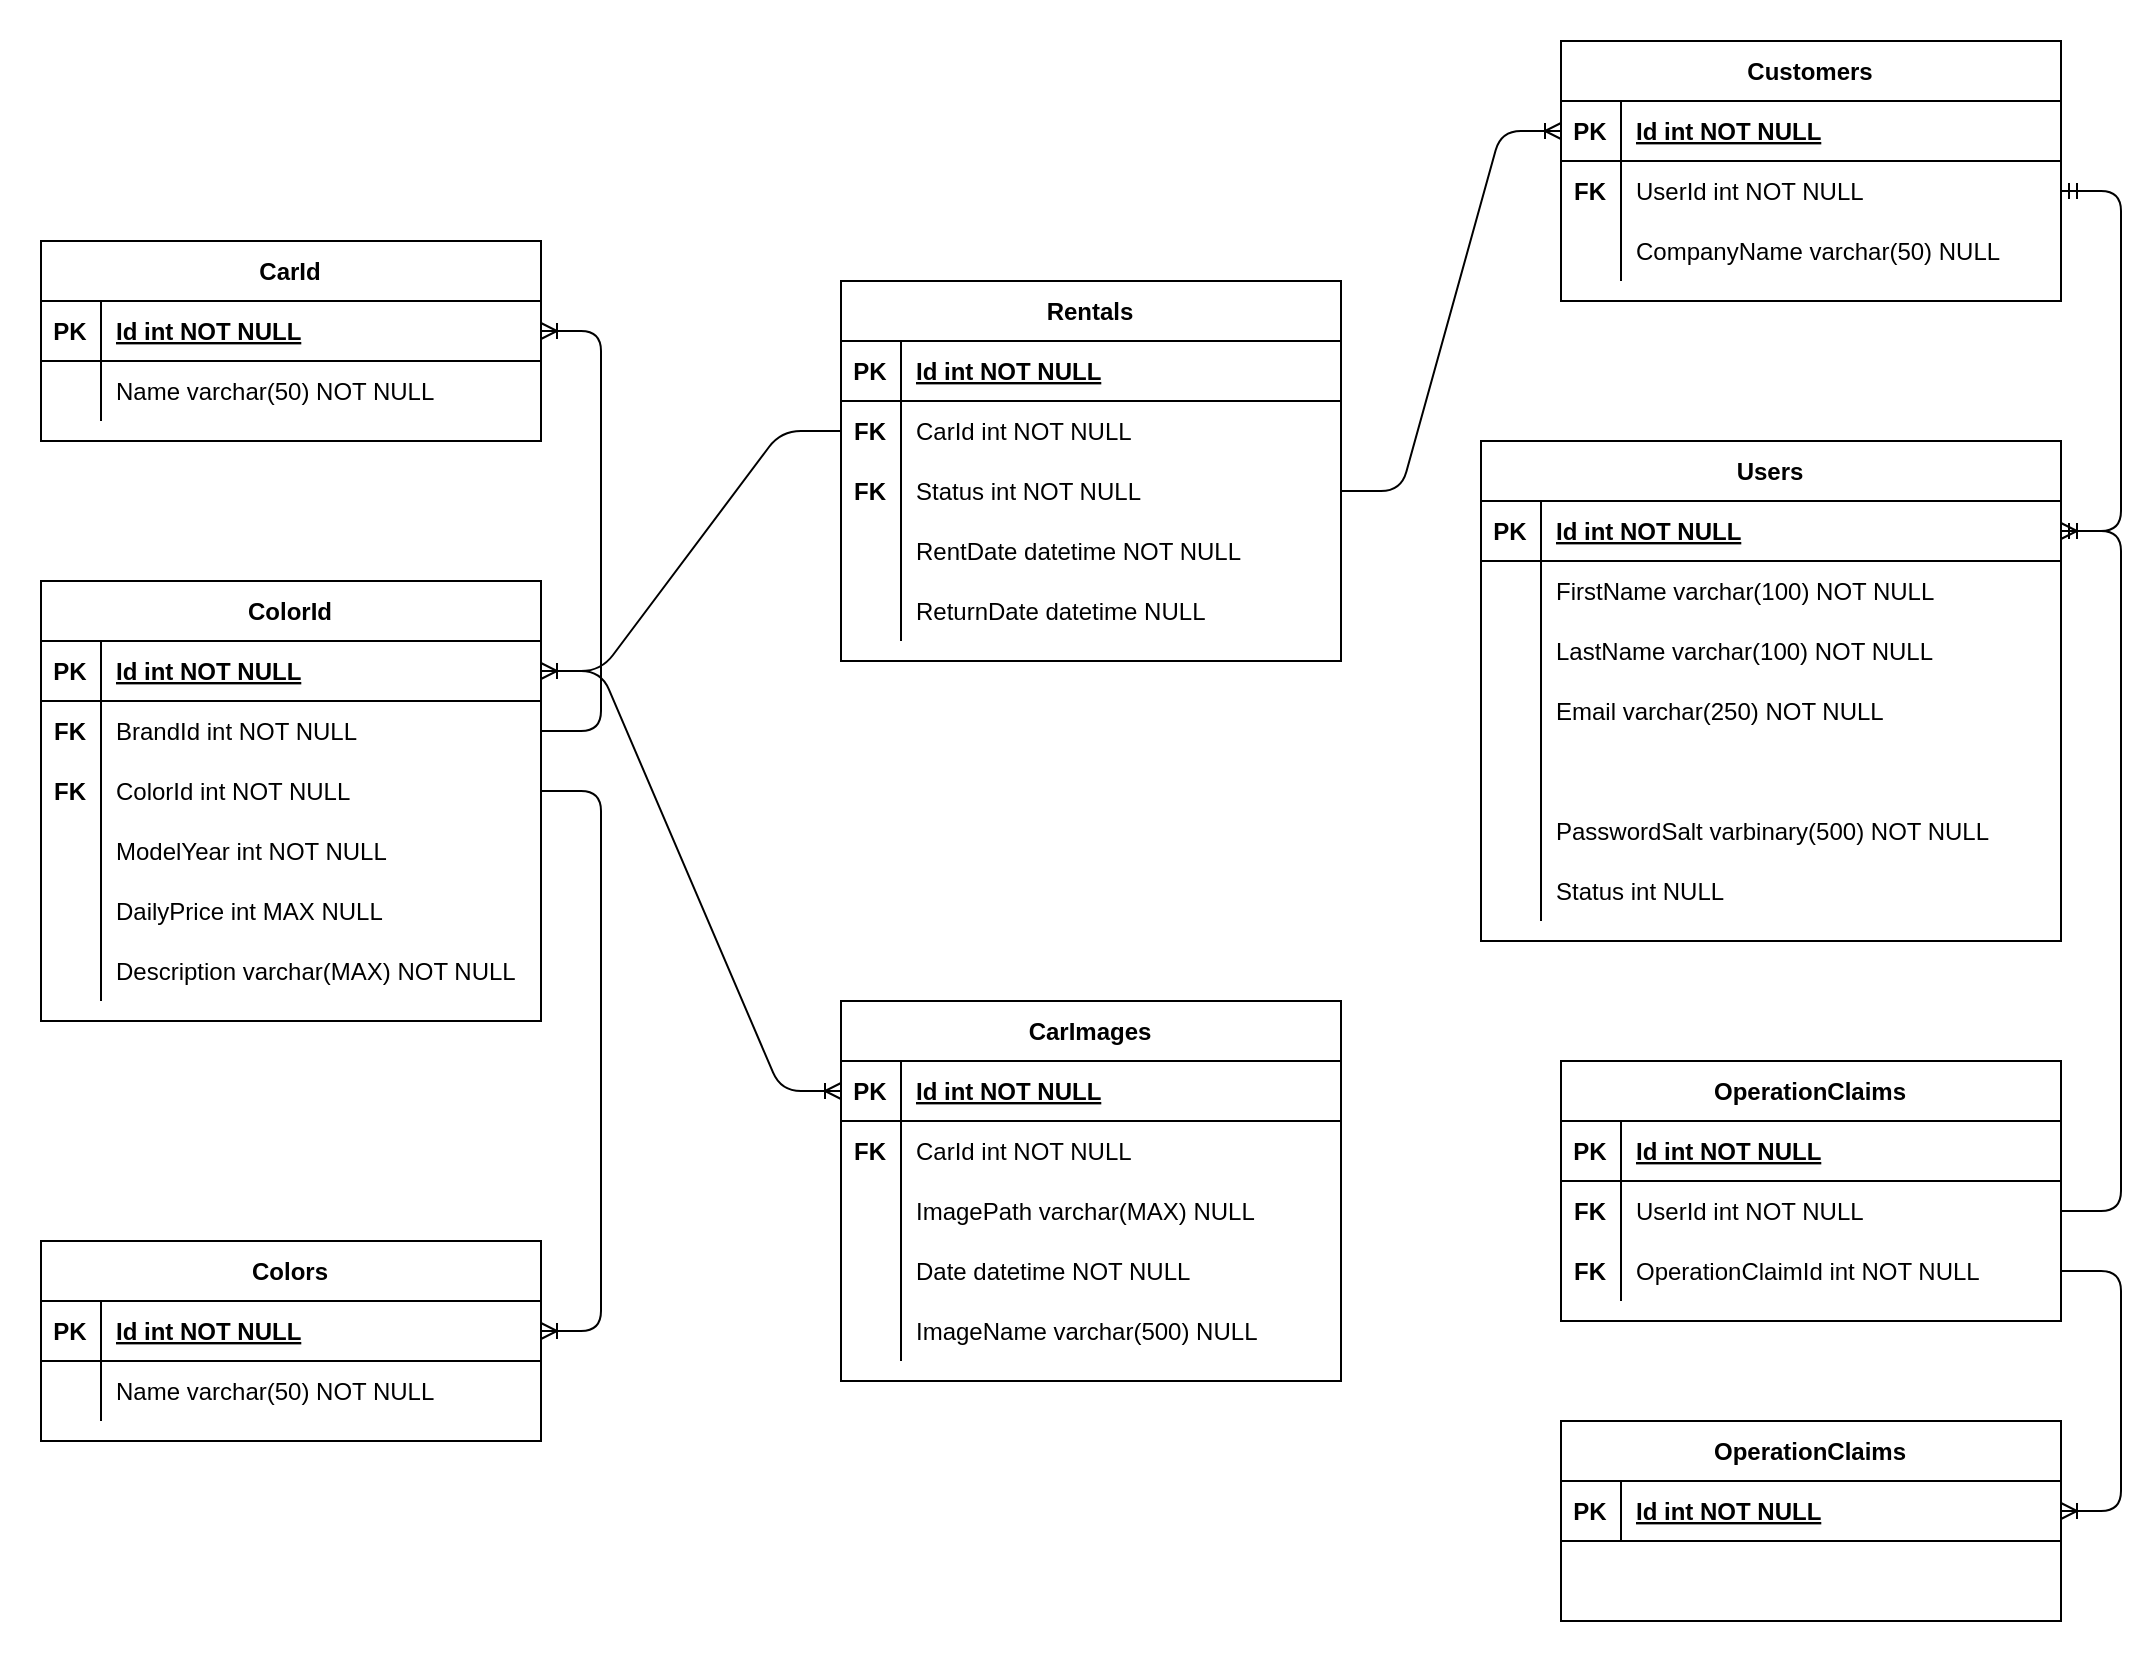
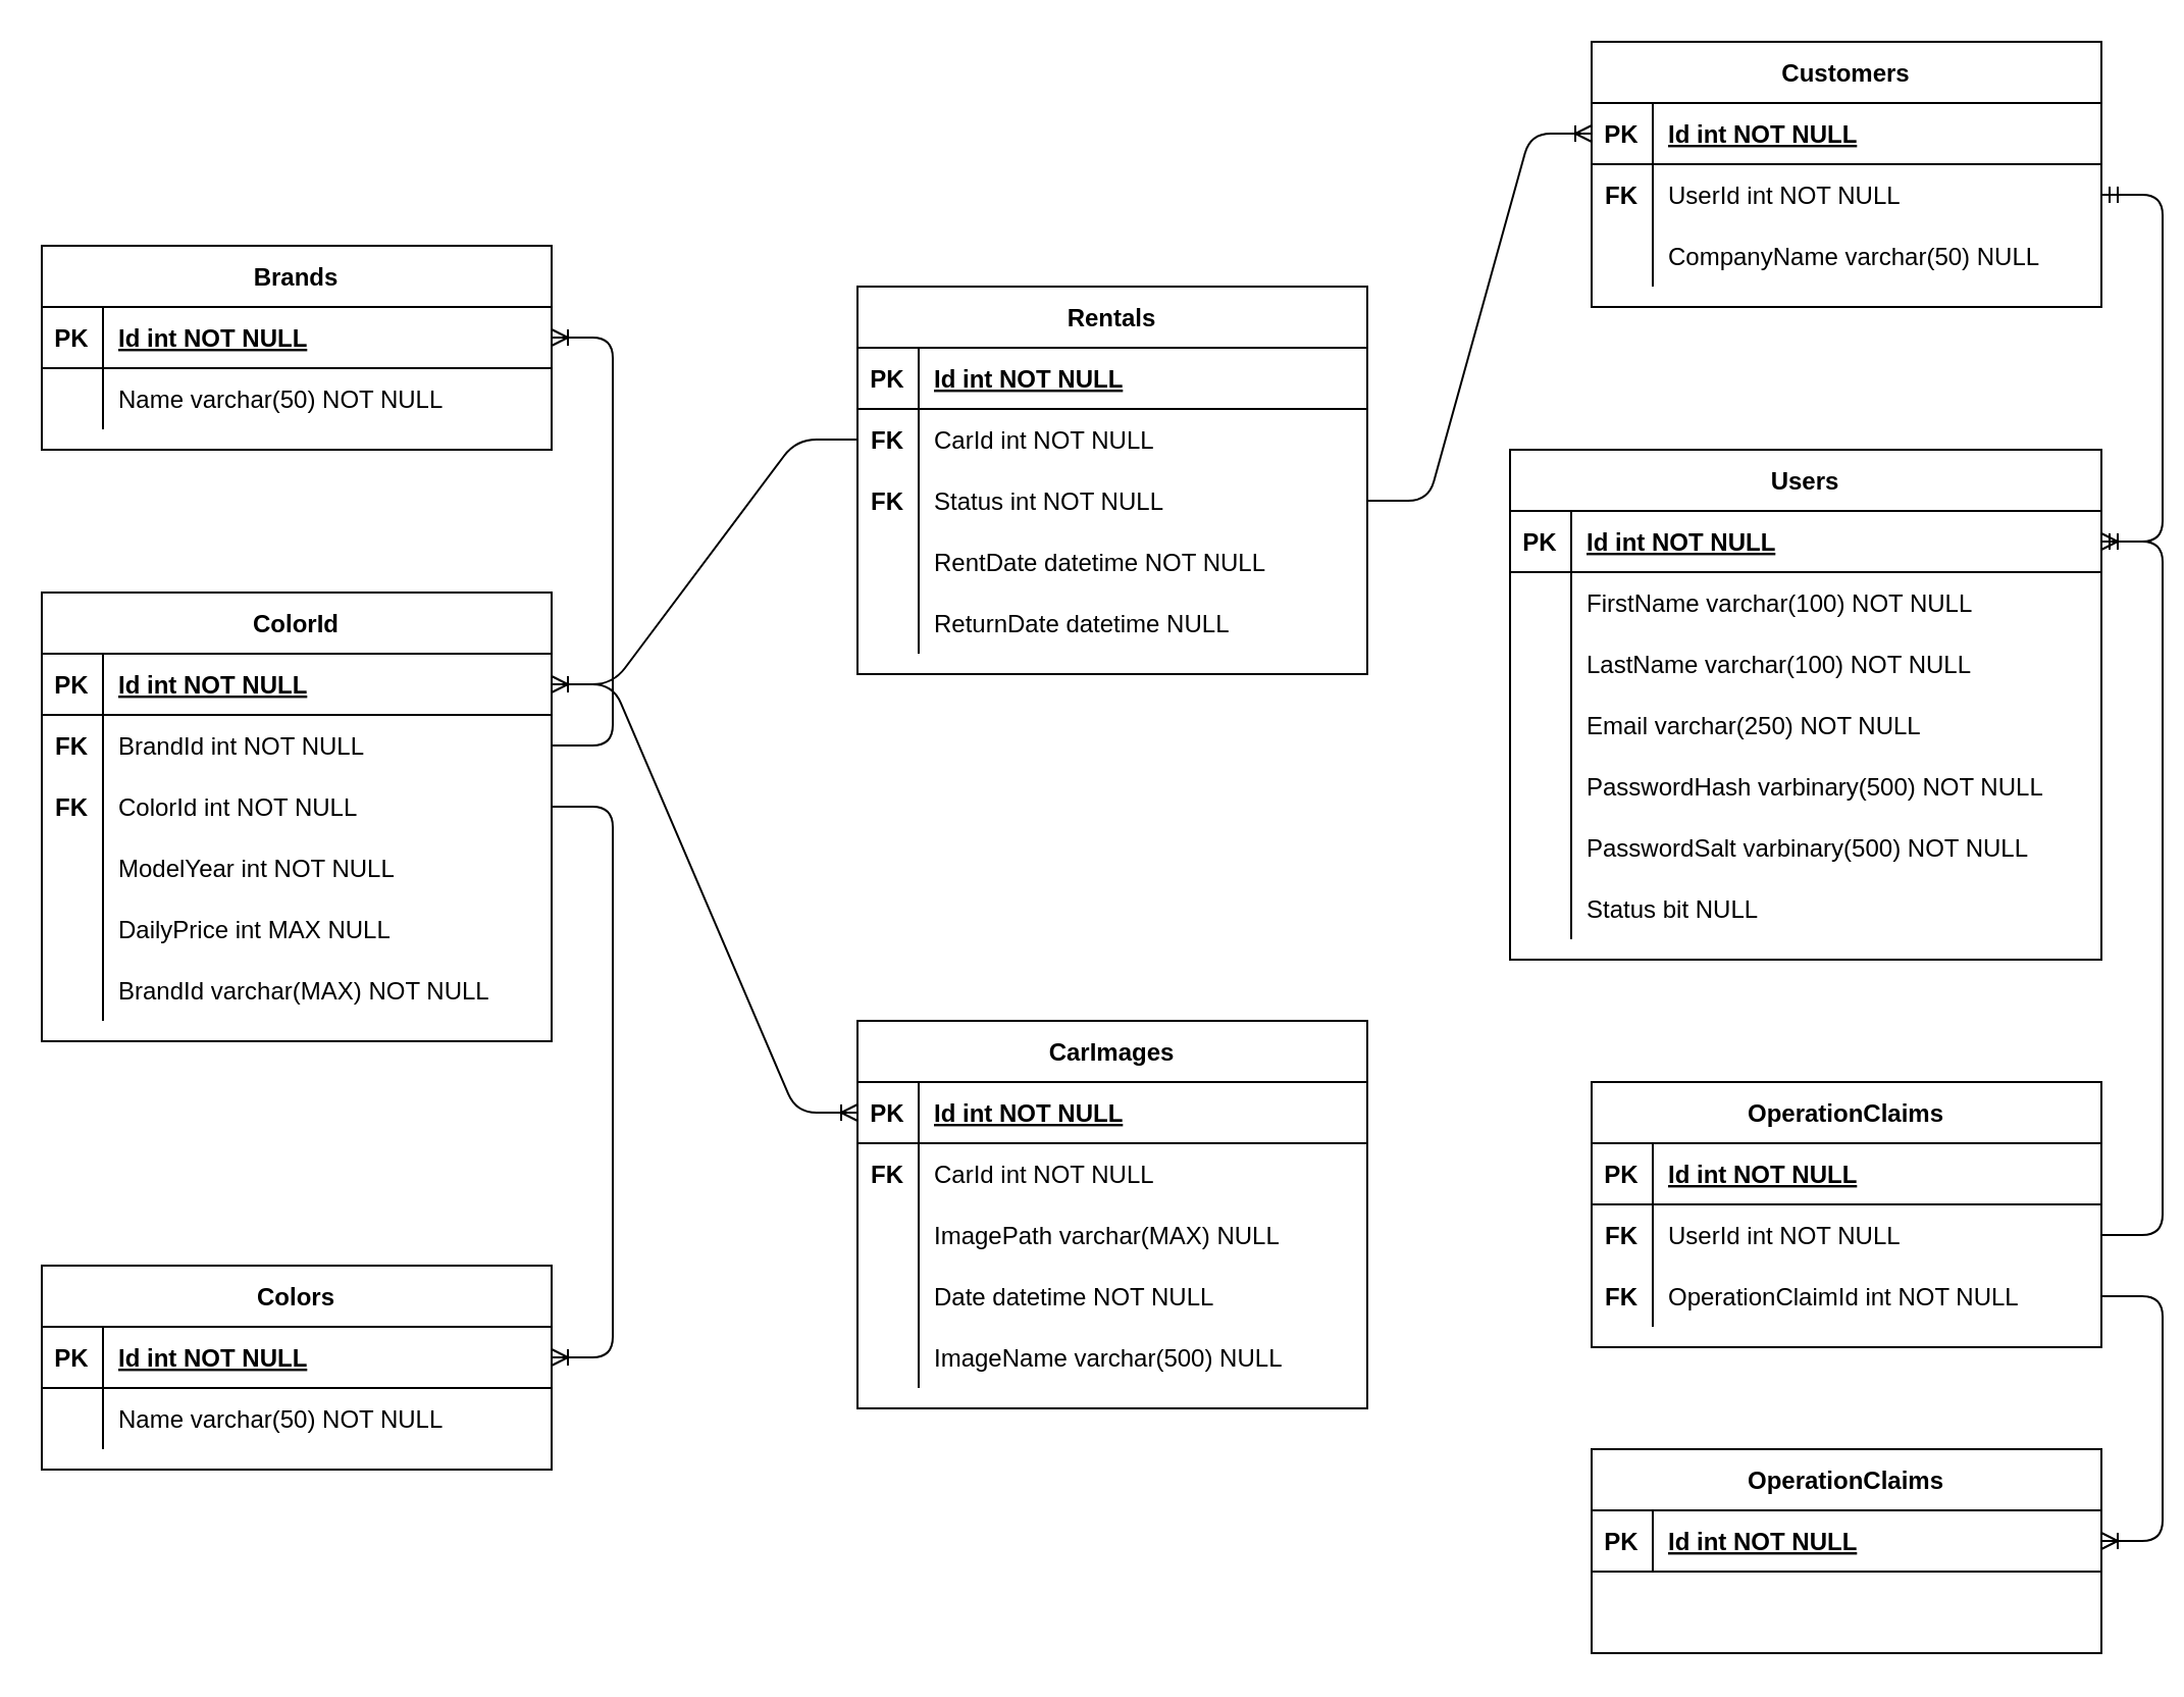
- <mxCell id="2" value="CarId" style="shape=table;startSize=30;container=1;collapsible=1;childLayout=tableLayout;fixedRows=1;rowLines=0;fontStyle=1;align=center;resizeLast=1;" parent="1" vertex="1"><mxGeometry x="20" y="120" width="250" height="100" as="geometry" /></mxCell>
+ <mxCell id="2" value="Brands" style="shape=table;startSize=30;container=1;collapsible=1;childLayout=tableLayout;fixedRows=1;rowLines=0;fontStyle=1;align=center;resizeLast=1;" parent="1" vertex="1"><mxGeometry x="20" y="120" width="250" height="100" as="geometry" /></mxCell>
+ <mxCell id="52" value="PasswordHash varbinary(500) NOT NULL" style="shape=partialRectangle;overflow=hidden;connectable=0;fillColor=none;top=0;left=0;bottom=0;right=0;align=left;spacingLeft=6;" vertex="1" parent="50"><mxGeometry x="30" width="260" height="30" as="geometry" /></mxCell>
- <mxCell id="58" value="Status int NULL" style="shape=partialRectangle;overflow=hidden;connectable=0;fillColor=none;top=0;left=0;bottom=0;right=0;align=left;spacingLeft=6;" vertex="1" parent="56"><mxGeometry x="30" width="260" height="30" as="geometry" /></mxCell>
+ <mxCell id="58" value="Status bit NULL" style="shape=partialRectangle;overflow=hidden;connectable=0;fillColor=none;top=0;left=0;bottom=0;right=0;align=left;spacingLeft=6;" vertex="1" parent="56"><mxGeometry x="30" width="260" height="30" as="geometry" /></mxCell>
- <mxCell id="34" value="Description varchar(MAX) NOT NULL" style="shape=partialRectangle;overflow=hidden;connectable=0;fillColor=none;top=0;left=0;bottom=0;right=0;align=left;spacingLeft=6;" vertex="1" parent="32"><mxGeometry x="30" width="220" height="30" as="geometry" /></mxCell>
+ <mxCell id="34" value="BrandId varchar(MAX) NOT NULL" style="shape=partialRectangle;overflow=hidden;connectable=0;fillColor=none;top=0;left=0;bottom=0;right=0;align=left;spacingLeft=6;" vertex="1" parent="32"><mxGeometry x="30" width="220" height="30" as="geometry" /></mxCell>
